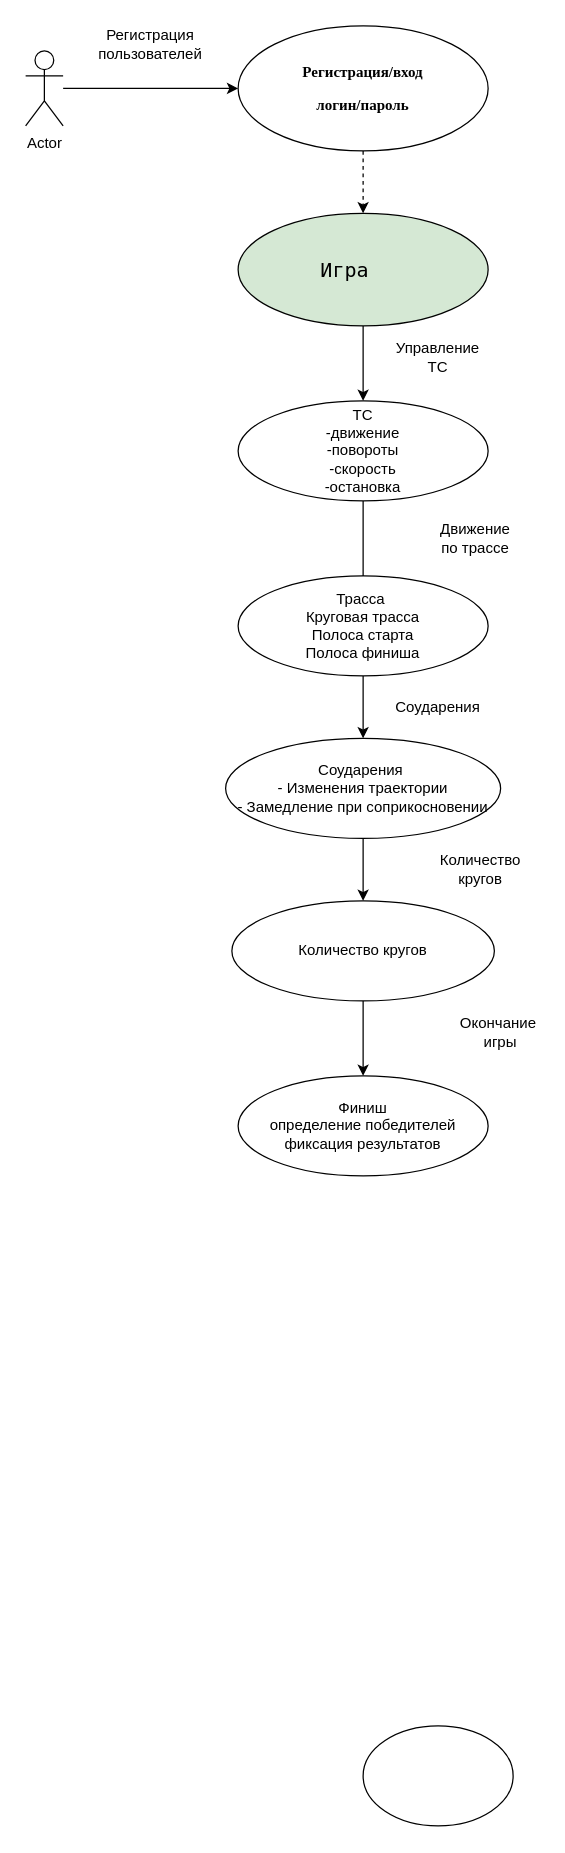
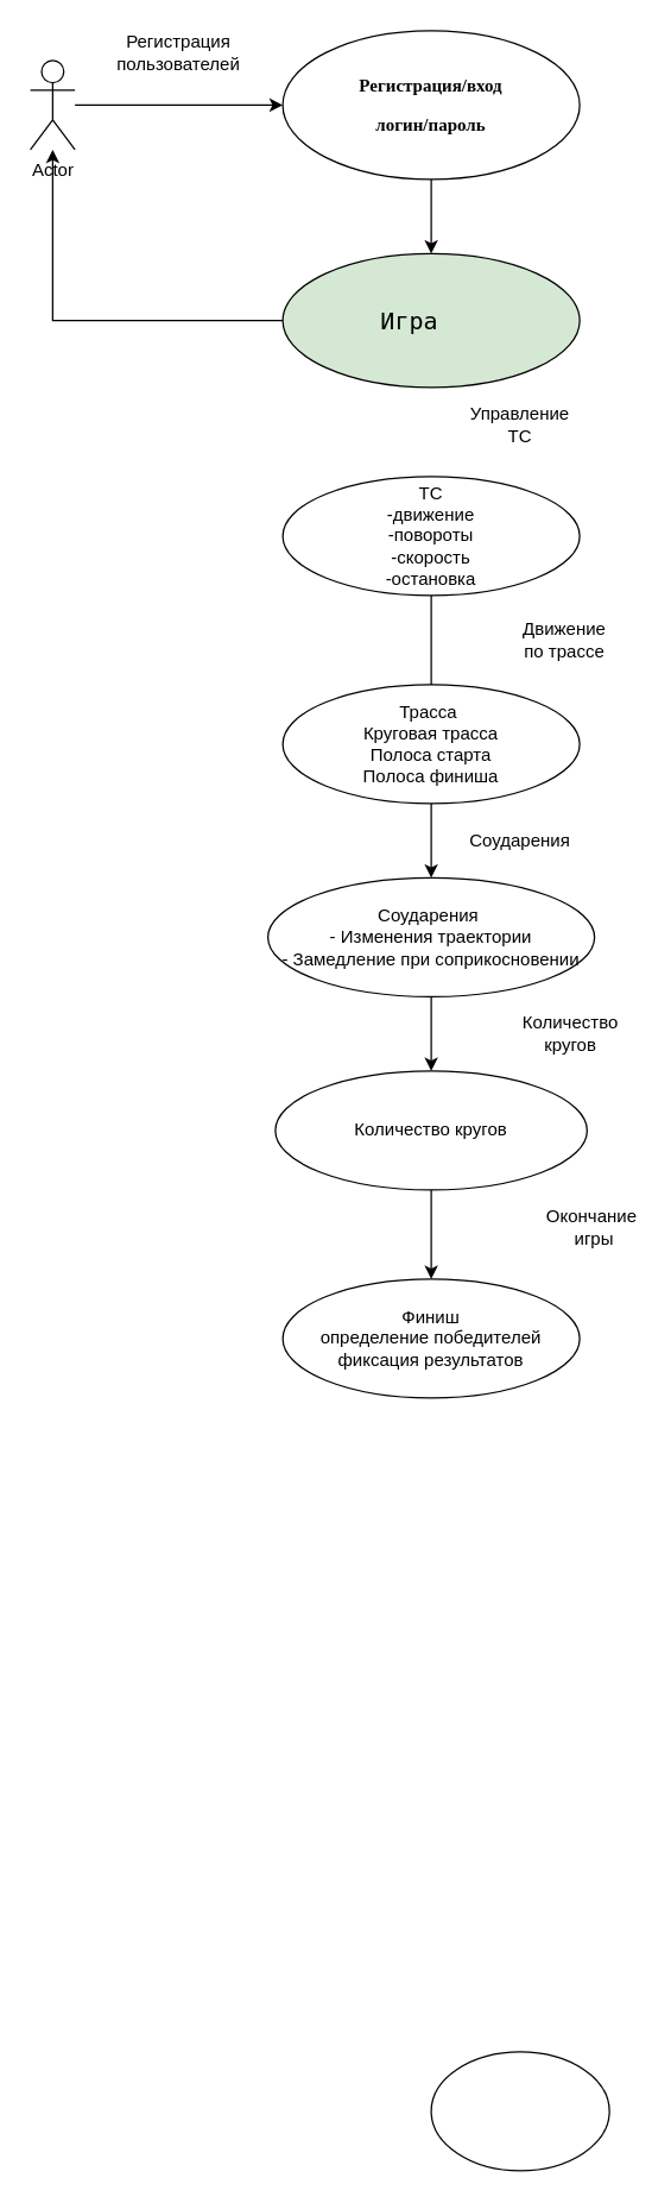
- <mxCell id="19" style="edgeStyle=orthogonalEdgeStyle;rounded=0;orthogonalLoop=1;jettySize=auto;html=1;entryX=0.5;entryY=0;entryDx=0;entryDy=0;dashed=1;" edge="1" parent="1" source="20" target="14"><mxGeometry relative="1" as="geometry" /></mxCell>
+ <mxCell id="19" style="edgeStyle=orthogonalEdgeStyle;rounded=0;orthogonalLoop=1;jettySize=auto;html=1;entryX=0.5;entryY=0;entryDx=0;entryDy=0;" edge="1" parent="1" source="20" target="14"><mxGeometry relative="1" as="geometry" /></mxCell>
- <mxCell id="13" style="edgeStyle=orthogonalEdgeStyle;rounded=0;orthogonalLoop=1;jettySize=auto;html=1;entryX=0.5;entryY=0;entryDx=0;entryDy=0;" edge="1" parent="1" source="14" target="10"><mxGeometry relative="1" as="geometry" /></mxCell>
+ <mxCell id="13" style="edgeStyle=orthogonalEdgeStyle;rounded=0;orthogonalLoop=1;jettySize=auto;html=1;" edge="1" parent="1" source="14" target="6"><mxGeometry relative="1" as="geometry" /></mxCell>
